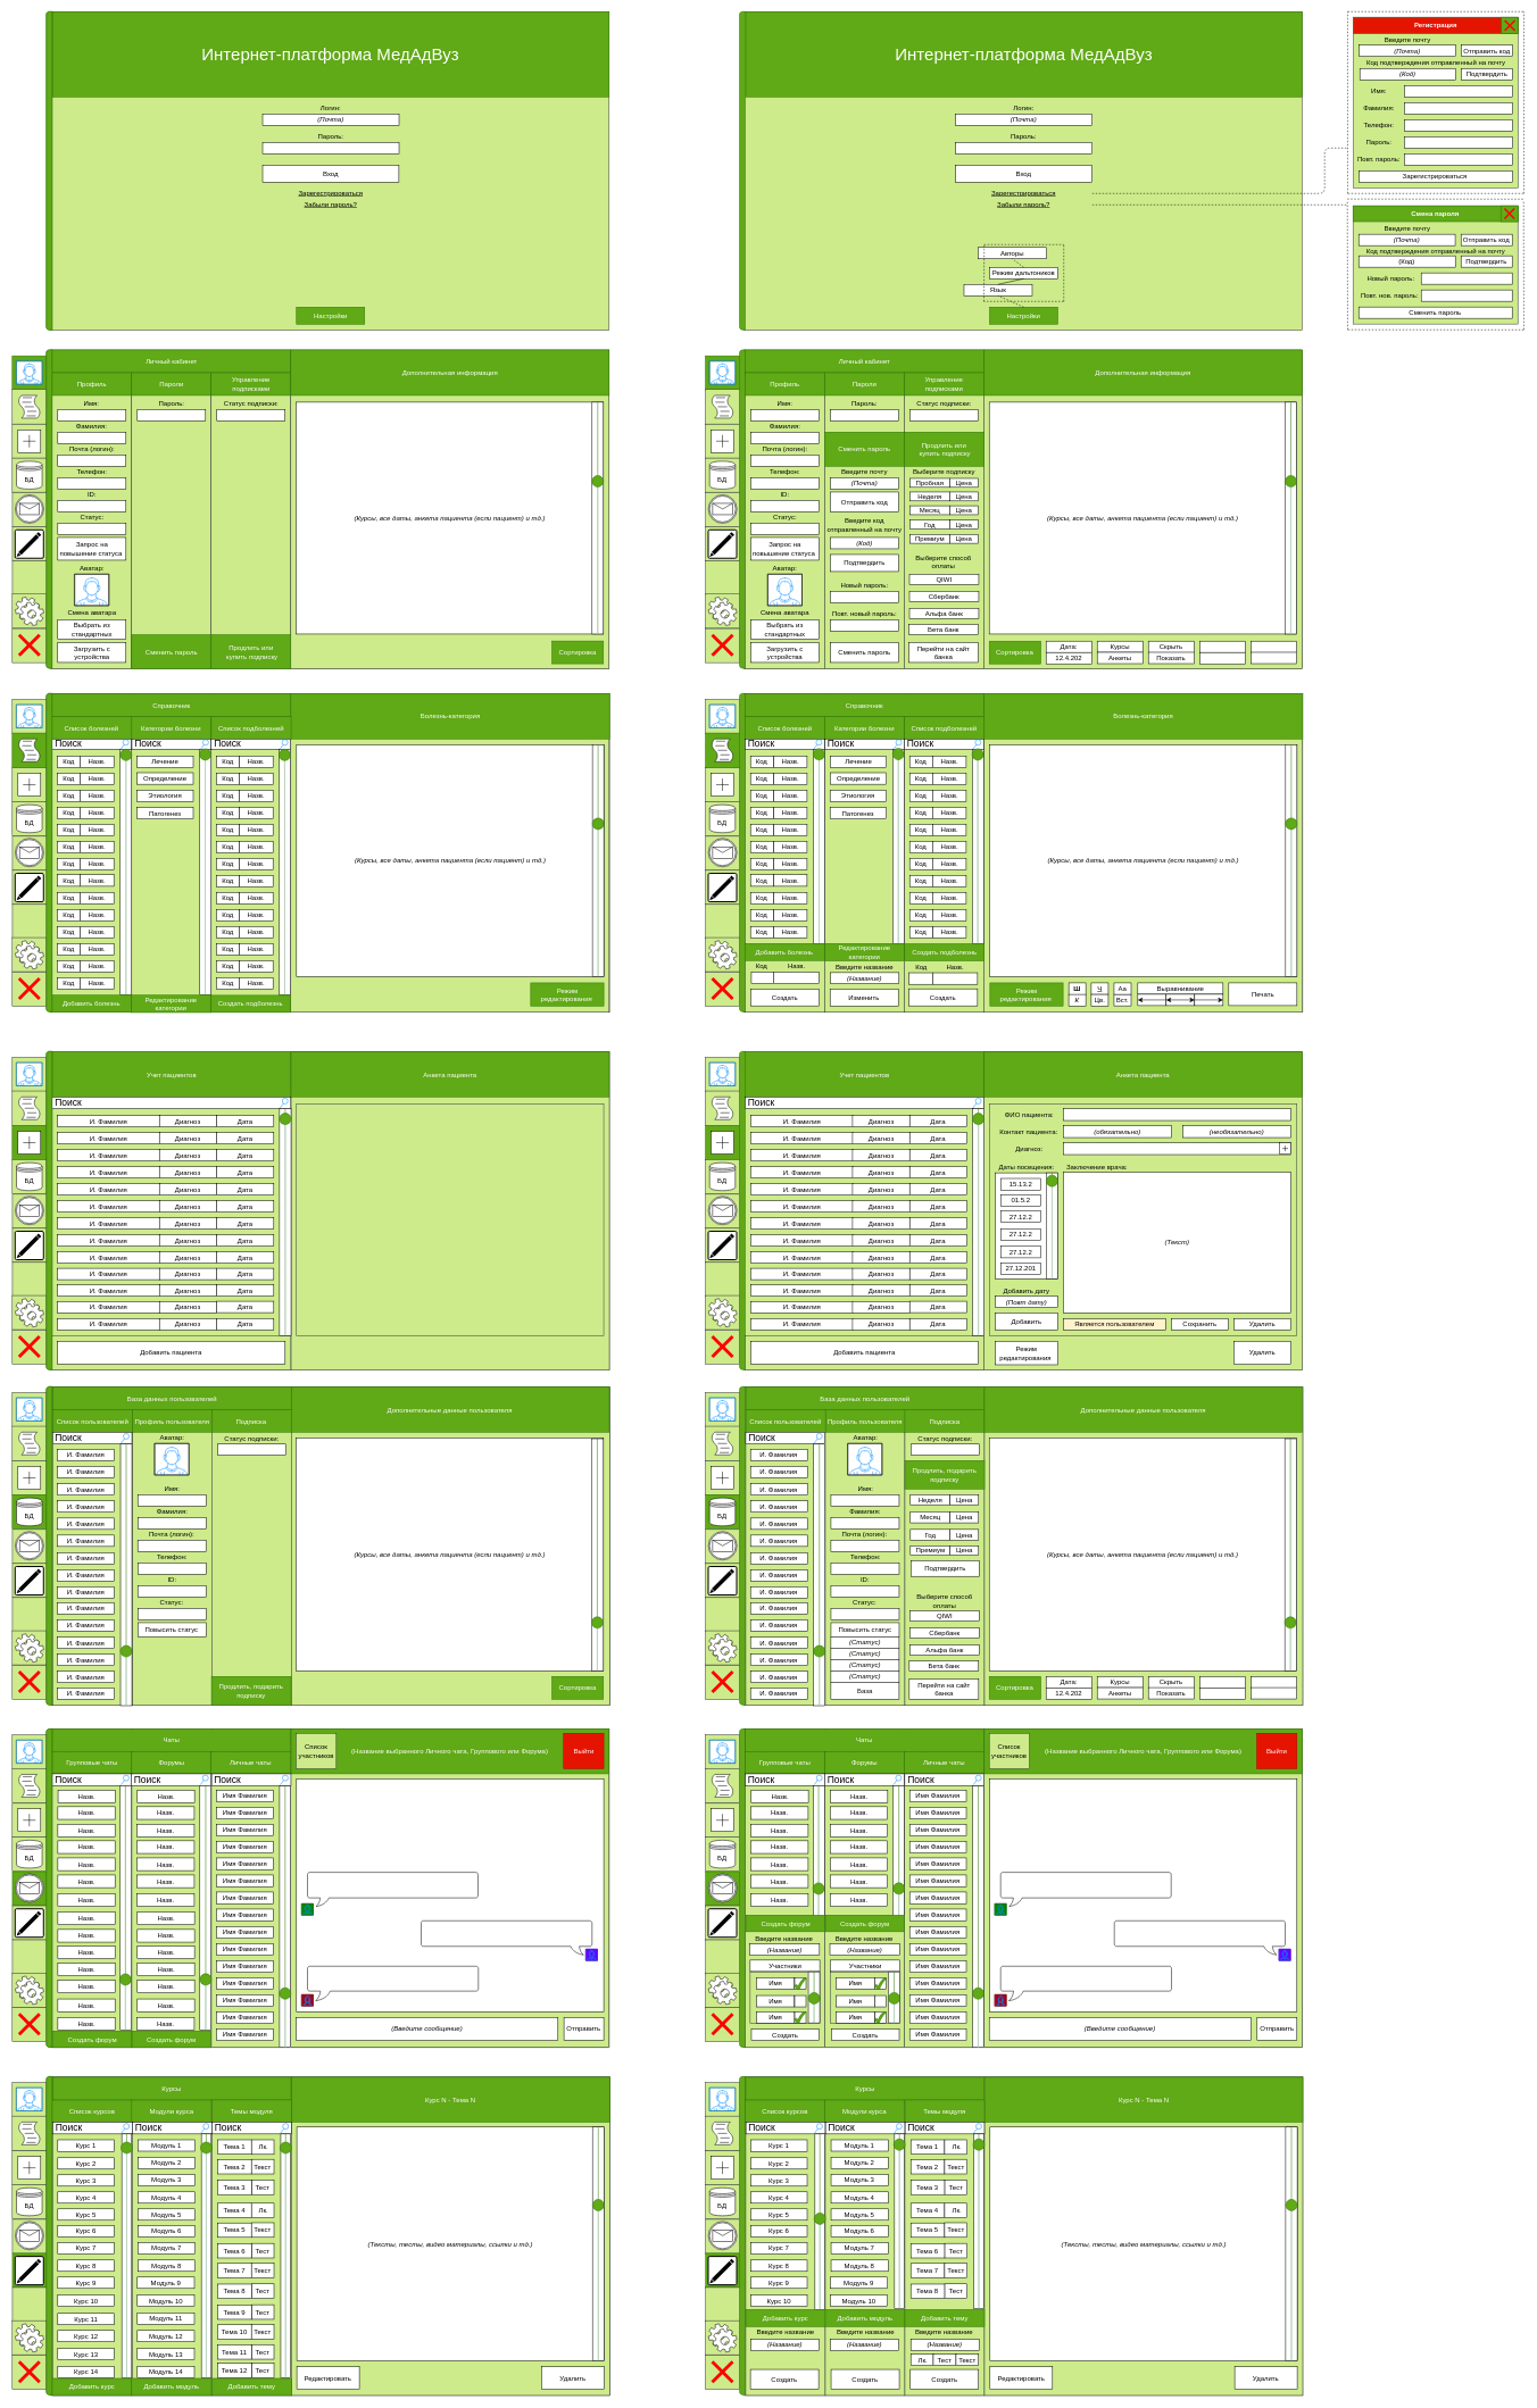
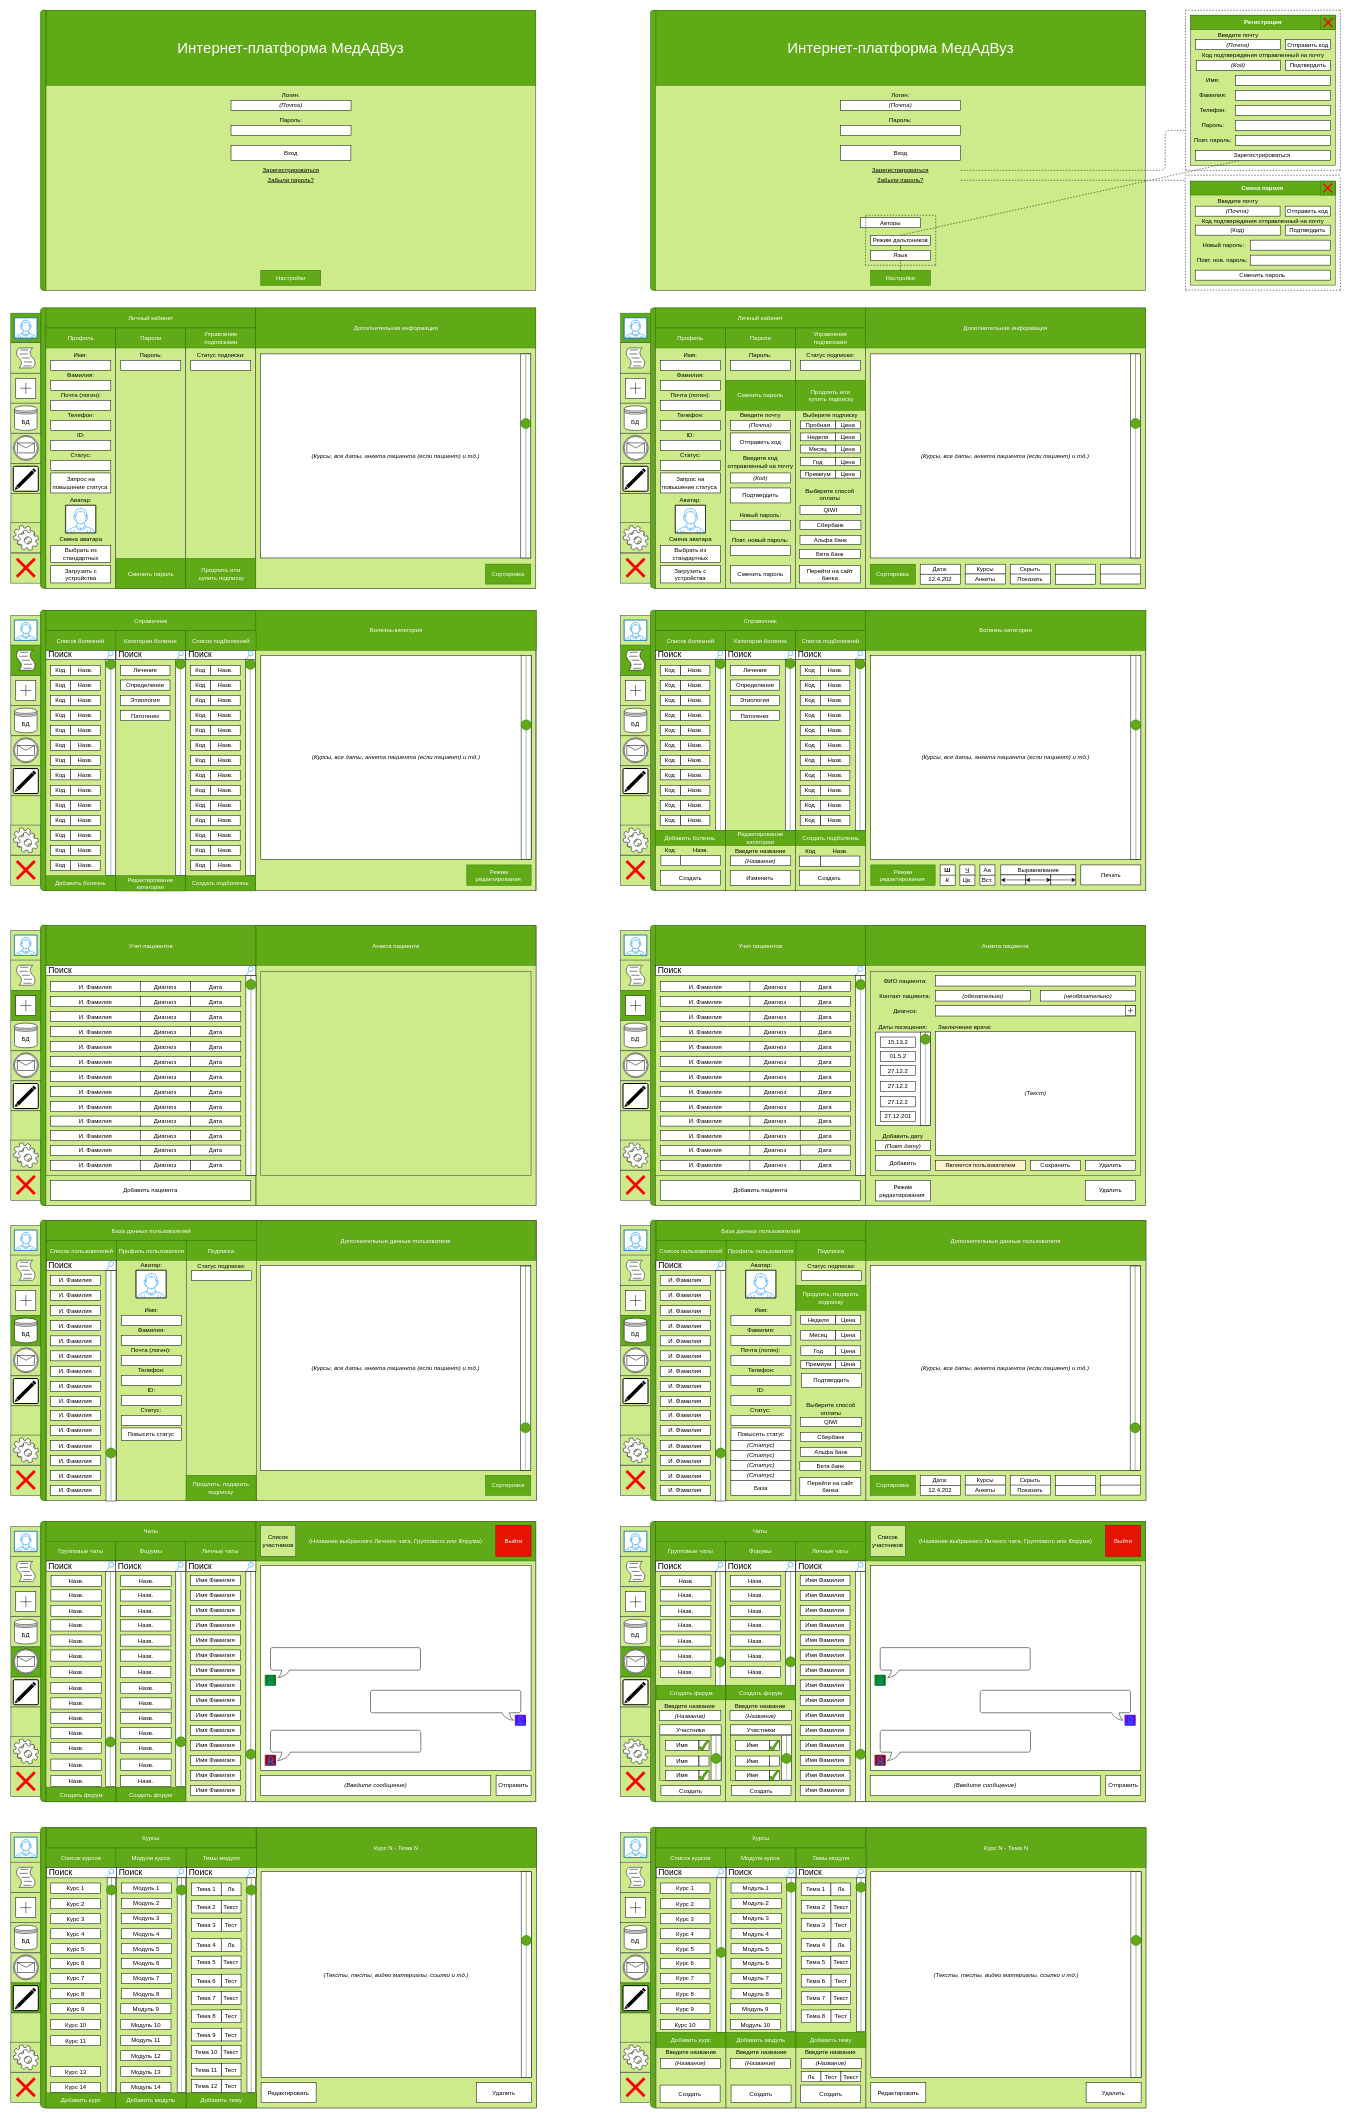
- <mxCell id="569" value="&lt;b&gt;Регистрация&lt;/b&gt;" style="rounded=0;whiteSpace=wrap;html=1;fillColor=#e51400;strokeColor=#2D7600;fontColor=#ffffff;" parent="1" vertex="1"><mxGeometry x="2379.92" y="30" width="290" height="28.79" as="geometry" /></mxCell>
+ <mxCell id="569" value="&lt;b&gt;Регистрация&lt;/b&gt;" style="rounded=0;whiteSpace=wrap;html=1;fillColor=#60a917;strokeColor=#2D7600;fontColor=#ffffff;" parent="1" vertex="1"><mxGeometry x="2379.92" y="30" width="290" height="28.79" as="geometry" /></mxCell>
- <mxCell id="517" value="" style="endArrow=none;dashed=1;html=1;fontSize=12;exitX=0.5;exitY=0;exitDx=0;exitDy=0;entryX=0.5;entryY=1;entryDx=0;entryDy=0;" parent="508" source="513" target="514" edge="1"><mxGeometry width="50" height="50" relative="1" as="geometry"><mxPoint x="549.96" y="350.0" as="sourcePoint" /><mxPoint x="599.96" y="300.0" as="targetPoint" /></mxGeometry></mxCell>
+ <mxCell id="517" value="" style="endArrow=none;dashed=1;html=1;fontSize=12;exitX=0.5;exitY=0;exitDx=0;exitDy=0;" parent="508" source="513" target="543" edge="1"><mxGeometry width="50" height="50" relative="1" as="geometry"><mxPoint x="549.96" y="350.0" as="sourcePoint" /><mxPoint x="599.96" y="300.0" as="targetPoint" /></mxGeometry></mxCell>
- <mxCell id="512" value="Язык" style="rounded=0;whiteSpace=wrap;html=1;fontSize=12;" parent="508" vertex="1"><mxGeometry x="454.96" y="480.0" width="120" height="20" as="geometry" /></mxCell>
+ <mxCell id="512" value="Язык" style="rounded=0;whiteSpace=wrap;html=1;fontSize=12;" parent="508" vertex="1"><mxGeometry x="499.96" y="480.0" width="120" height="20" as="geometry" /></mxCell>
- <mxCell id="467" value="Курс 12" style="rounded=0;whiteSpace=wrap;html=1;" parent="402" vertex="1"><mxGeometry x="80.02" y="446.81" width="99" height="20" as="geometry" /></mxCell>
